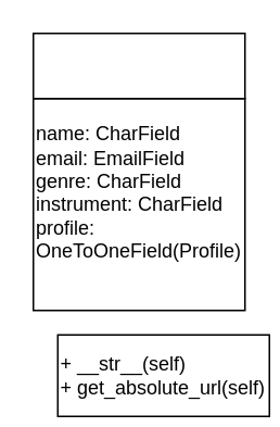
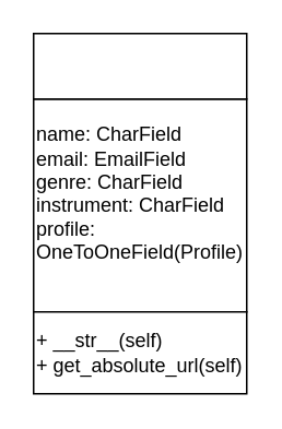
- <mxCell id="4" value="&lt;div style=&quot;&quot;&gt;&lt;span style=&quot;background-color: initial;&quot;&gt;+ __str__(self)&lt;/span&gt;&lt;/div&gt;&lt;div style=&quot;&quot;&gt;+ get_absolute_url(self)&lt;/div&gt;" style="rounded=0;whiteSpace=wrap;html=1;align=left;" vertex="1" parent="1"><mxGeometry x="35" y="205" width="130" height="50" as="geometry" /></mxCell>
+ <mxCell id="4" value="&lt;div style=&quot;&quot;&gt;&lt;span style=&quot;background-color: initial;&quot;&gt;+ __str__(self)&lt;/span&gt;&lt;/div&gt;&lt;div style=&quot;&quot;&gt;+ get_absolute_url(self)&lt;/div&gt;" style="rounded=0;whiteSpace=wrap;html=1;align=left;" vertex="1" parent="1"><mxGeometry x="20" y="190" width="130" height="50" as="geometry" /></mxCell>
